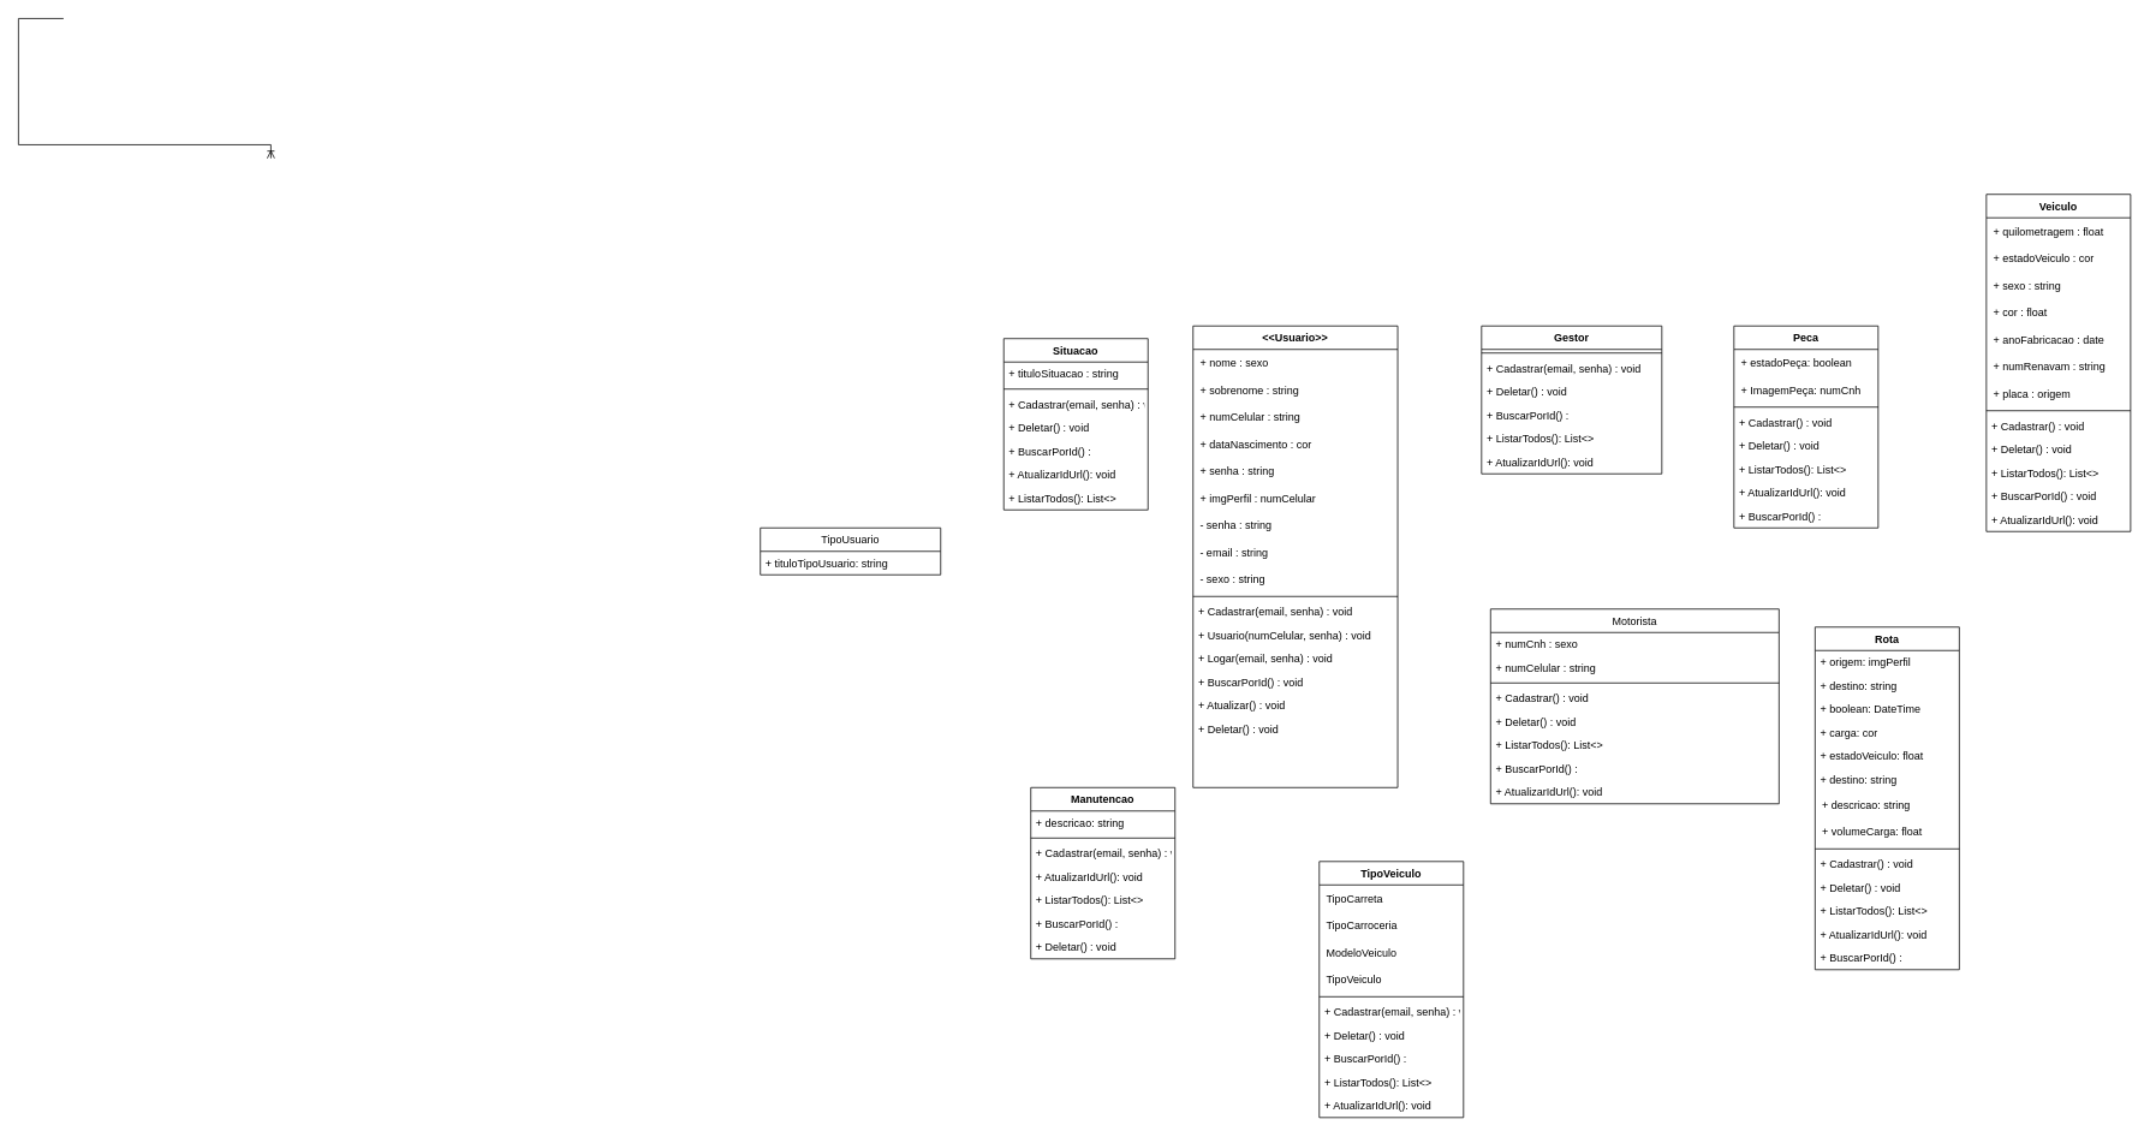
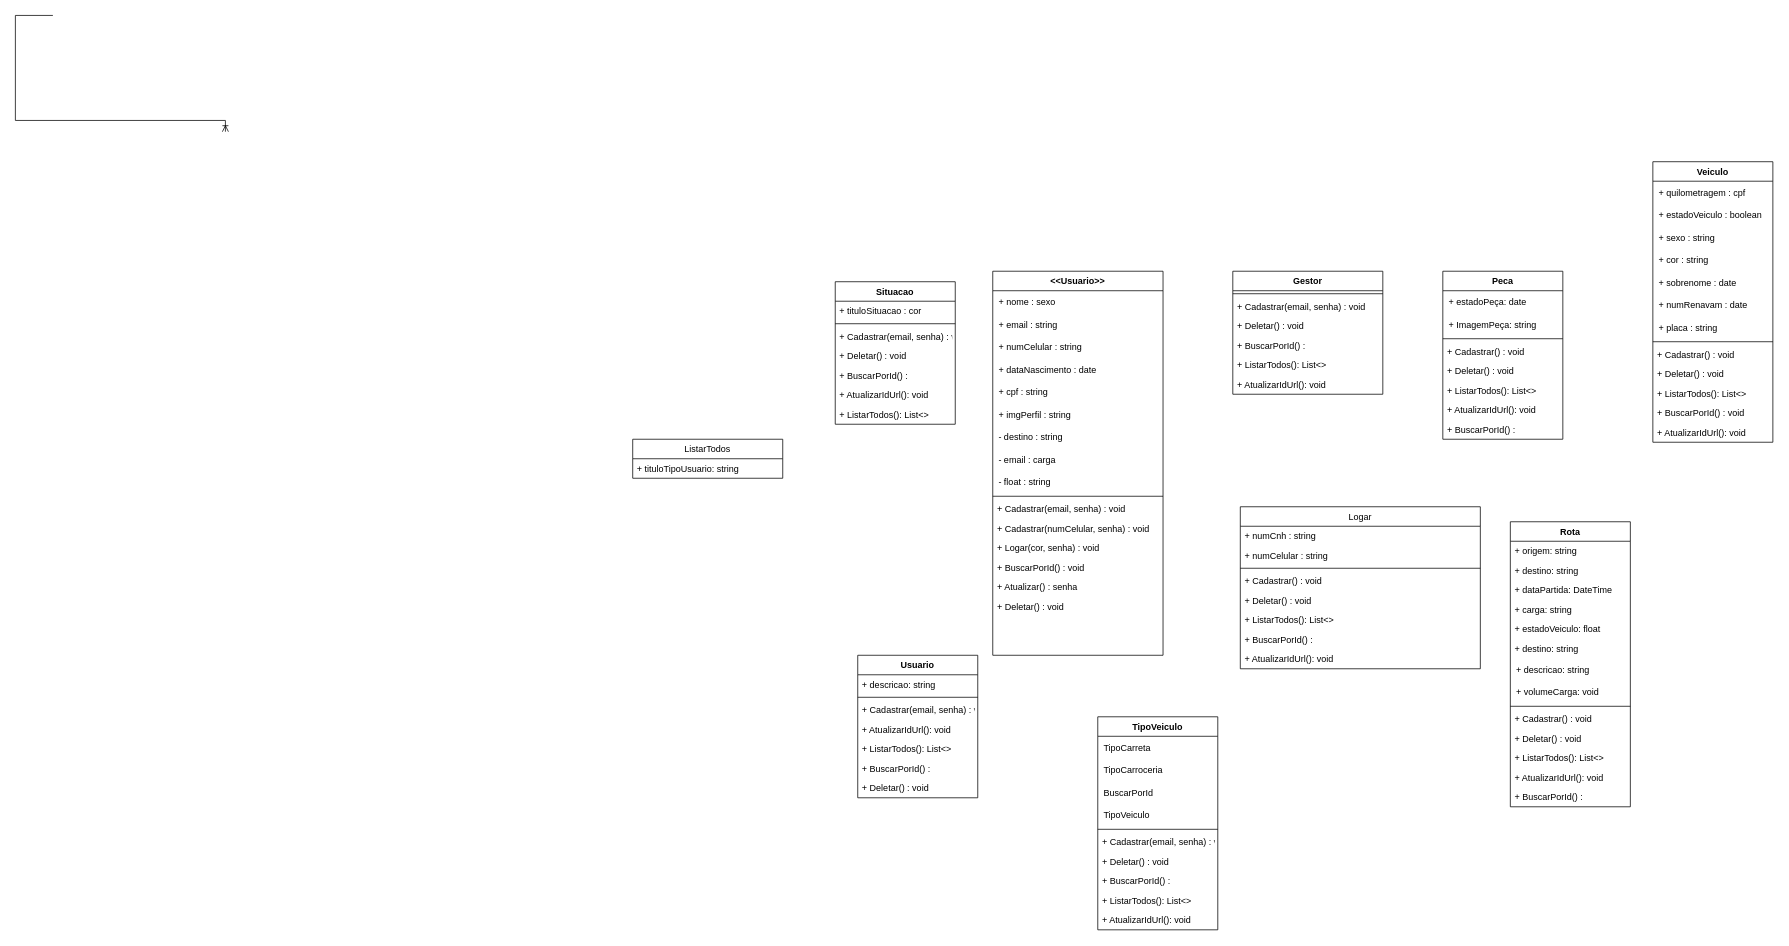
- <mxCell id="36" value="+ quilometragem : float" style="shape=partialRectangle;connectable=0;fillColor=none;top=0;left=0;bottom=0;right=0;align=left;spacingLeft=6;overflow=hidden;" parent="35" vertex="1"><mxGeometry y="26" width="160" height="30" as="geometry"><mxRectangle width="150" height="30" as="alternateBounds" /></mxGeometry></mxCell>
+ <mxCell id="36" value="+ quilometragem : cpf" style="shape=partialRectangle;connectable=0;fillColor=none;top=0;left=0;bottom=0;right=0;align=left;spacingLeft=6;overflow=hidden;" parent="35" vertex="1"><mxGeometry y="26" width="160" height="30" as="geometry"><mxRectangle width="150" height="30" as="alternateBounds" /></mxGeometry></mxCell>
- <mxCell id="37" value="+ estadoVeiculo : cor" style="shape=partialRectangle;connectable=0;fillColor=none;top=0;left=0;bottom=0;right=0;align=left;spacingLeft=6;overflow=hidden;" parent="35" vertex="1"><mxGeometry y="56" width="160" height="30" as="geometry"><mxRectangle width="150" height="30" as="alternateBounds" /></mxGeometry></mxCell>
+ <mxCell id="37" value="+ estadoVeiculo : boolean" style="shape=partialRectangle;connectable=0;fillColor=none;top=0;left=0;bottom=0;right=0;align=left;spacingLeft=6;overflow=hidden;" parent="35" vertex="1"><mxGeometry y="56" width="160" height="30" as="geometry"><mxRectangle width="150" height="30" as="alternateBounds" /></mxGeometry></mxCell>
- <mxCell id="39" value="+ cor : float" style="shape=partialRectangle;connectable=0;fillColor=none;top=0;left=0;bottom=0;right=0;align=left;spacingLeft=6;overflow=hidden;" parent="35" vertex="1"><mxGeometry y="116" width="160" height="30" as="geometry"><mxRectangle width="150" height="30" as="alternateBounds" /></mxGeometry></mxCell>
+ <mxCell id="39" value="+ cor : string" style="shape=partialRectangle;connectable=0;fillColor=none;top=0;left=0;bottom=0;right=0;align=left;spacingLeft=6;overflow=hidden;" parent="35" vertex="1"><mxGeometry y="116" width="160" height="30" as="geometry"><mxRectangle width="150" height="30" as="alternateBounds" /></mxGeometry></mxCell>
- <mxCell id="40" value="+ anoFabricacao : date" style="shape=partialRectangle;connectable=0;fillColor=none;top=0;left=0;bottom=0;right=0;align=left;spacingLeft=6;overflow=hidden;" parent="35" vertex="1"><mxGeometry y="146" width="160" height="30" as="geometry"><mxRectangle width="150" height="30" as="alternateBounds" /></mxGeometry></mxCell>
+ <mxCell id="40" value="+ sobrenome : date" style="shape=partialRectangle;connectable=0;fillColor=none;top=0;left=0;bottom=0;right=0;align=left;spacingLeft=6;overflow=hidden;" parent="35" vertex="1"><mxGeometry y="146" width="160" height="30" as="geometry"><mxRectangle width="150" height="30" as="alternateBounds" /></mxGeometry></mxCell>
- <mxCell id="74" value="+ estadoPeça: boolean" style="shape=partialRectangle;connectable=0;fillColor=none;top=0;left=0;bottom=0;right=0;align=left;spacingLeft=6;overflow=hidden;" vertex="1" parent="73"><mxGeometry y="26" width="160" height="30" as="geometry"><mxRectangle width="150" height="30" as="alternateBounds" /></mxGeometry></mxCell>
+ <mxCell id="74" value="+ estadoPeça: date" style="shape=partialRectangle;connectable=0;fillColor=none;top=0;left=0;bottom=0;right=0;align=left;spacingLeft=6;overflow=hidden;" vertex="1" parent="73"><mxGeometry y="26" width="160" height="30" as="geometry"><mxRectangle width="150" height="30" as="alternateBounds" /></mxGeometry></mxCell>
- <mxCell id="41" value="+ numRenavam : string" style="shape=partialRectangle;connectable=0;fillColor=none;top=0;left=0;bottom=0;right=0;align=left;spacingLeft=6;overflow=hidden;" parent="35" vertex="1"><mxGeometry y="176" width="160" height="30" as="geometry"><mxRectangle width="150" height="30" as="alternateBounds" /></mxGeometry></mxCell>
+ <mxCell id="41" value="+ numRenavam : date" style="shape=partialRectangle;connectable=0;fillColor=none;top=0;left=0;bottom=0;right=0;align=left;spacingLeft=6;overflow=hidden;" parent="35" vertex="1"><mxGeometry y="176" width="160" height="30" as="geometry"><mxRectangle width="150" height="30" as="alternateBounds" /></mxGeometry></mxCell>
- <mxCell id="51" value="+ tituloSituacao : string" style="text;strokeColor=none;fillColor=none;align=left;verticalAlign=top;spacingLeft=4;spacingRight=4;overflow=hidden;rotatable=0;points=[[0,0.5],[1,0.5]];portConstraint=eastwest;" vertex="1" parent="50"><mxGeometry y="26" width="160" height="26" as="geometry" /></mxCell>
+ <mxCell id="51" value="+ tituloSituacao : cor" style="text;strokeColor=none;fillColor=none;align=left;verticalAlign=top;spacingLeft=4;spacingRight=4;overflow=hidden;rotatable=0;points=[[0,0.5],[1,0.5]];portConstraint=eastwest;" vertex="1" parent="50"><mxGeometry y="26" width="160" height="26" as="geometry" /></mxCell>
- <mxCell id="4" value="+ sobrenome : string" style="shape=partialRectangle;connectable=0;fillColor=none;top=0;left=0;bottom=0;right=0;align=left;spacingLeft=6;overflow=hidden;" parent="2" vertex="1"><mxGeometry y="56" width="227" height="30" as="geometry"><mxRectangle width="150" height="30" as="alternateBounds" /></mxGeometry></mxCell>
+ <mxCell id="4" value="+ email : string" style="shape=partialRectangle;connectable=0;fillColor=none;top=0;left=0;bottom=0;right=0;align=left;spacingLeft=6;overflow=hidden;" parent="2" vertex="1"><mxGeometry y="56" width="227" height="30" as="geometry"><mxRectangle width="150" height="30" as="alternateBounds" /></mxGeometry></mxCell>
- <mxCell id="75" value="+ ImagemPeça: numCnh" style="shape=partialRectangle;connectable=0;fillColor=none;top=0;left=0;bottom=0;right=0;align=left;spacingLeft=6;overflow=hidden;strokeColor=default;strokeWidth=1;" vertex="1" parent="73"><mxGeometry y="56" width="160" height="30" as="geometry"><mxRectangle width="150" height="30" as="alternateBounds" /></mxGeometry></mxCell>
+ <mxCell id="75" value="+ ImagemPeça: string" style="shape=partialRectangle;connectable=0;fillColor=none;top=0;left=0;bottom=0;right=0;align=left;spacingLeft=6;overflow=hidden;strokeColor=default;strokeWidth=1;" vertex="1" parent="73"><mxGeometry y="56" width="160" height="30" as="geometry"><mxRectangle width="150" height="30" as="alternateBounds" /></mxGeometry></mxCell>
- <mxCell id="42" value="+ placa : origem" style="shape=partialRectangle;connectable=0;fillColor=none;top=0;left=0;bottom=0;right=0;align=left;spacingLeft=6;overflow=hidden;" parent="35" vertex="1"><mxGeometry y="206" width="160" height="30" as="geometry"><mxRectangle width="150" height="30" as="alternateBounds" /></mxGeometry></mxCell>
+ <mxCell id="42" value="+ placa : string" style="shape=partialRectangle;connectable=0;fillColor=none;top=0;left=0;bottom=0;right=0;align=left;spacingLeft=6;overflow=hidden;" parent="35" vertex="1"><mxGeometry y="206" width="160" height="30" as="geometry"><mxRectangle width="150" height="30" as="alternateBounds" /></mxGeometry></mxCell>
- <mxCell id="6" value="+ dataNascimento : cor" style="shape=partialRectangle;connectable=0;fillColor=none;top=0;left=0;bottom=0;right=0;align=left;spacingLeft=6;overflow=hidden;" parent="2" vertex="1"><mxGeometry y="116" width="227" height="30" as="geometry"><mxRectangle width="150" height="30" as="alternateBounds" /></mxGeometry></mxCell>
+ <mxCell id="6" value="+ dataNascimento : date" style="shape=partialRectangle;connectable=0;fillColor=none;top=0;left=0;bottom=0;right=0;align=left;spacingLeft=6;overflow=hidden;" parent="2" vertex="1"><mxGeometry y="116" width="227" height="30" as="geometry"><mxRectangle width="150" height="30" as="alternateBounds" /></mxGeometry></mxCell>
- <mxCell id="7" value="+ senha : string" style="shape=partialRectangle;connectable=0;fillColor=none;top=0;left=0;bottom=0;right=0;align=left;spacingLeft=6;overflow=hidden;" parent="2" vertex="1"><mxGeometry y="146" width="227" height="30" as="geometry"><mxRectangle width="150" height="30" as="alternateBounds" /></mxGeometry></mxCell>
+ <mxCell id="7" value="+ cpf : string" style="shape=partialRectangle;connectable=0;fillColor=none;top=0;left=0;bottom=0;right=0;align=left;spacingLeft=6;overflow=hidden;" parent="2" vertex="1"><mxGeometry y="146" width="227" height="30" as="geometry"><mxRectangle width="150" height="30" as="alternateBounds" /></mxGeometry></mxCell>
- <mxCell id="8" value="+ imgPerfil : numCelular" style="shape=partialRectangle;connectable=0;fillColor=none;top=0;left=0;bottom=0;right=0;align=left;spacingLeft=6;overflow=hidden;" parent="2" vertex="1"><mxGeometry y="176" width="227" height="30" as="geometry"><mxRectangle width="150" height="30" as="alternateBounds" /></mxGeometry></mxCell>
+ <mxCell id="8" value="+ imgPerfil : string" style="shape=partialRectangle;connectable=0;fillColor=none;top=0;left=0;bottom=0;right=0;align=left;spacingLeft=6;overflow=hidden;" parent="2" vertex="1"><mxGeometry y="176" width="227" height="30" as="geometry"><mxRectangle width="150" height="30" as="alternateBounds" /></mxGeometry></mxCell>
- <mxCell id="9" value="- senha : string" style="shape=partialRectangle;connectable=0;fillColor=none;top=0;left=0;bottom=0;right=0;align=left;spacingLeft=6;overflow=hidden;" parent="2" vertex="1"><mxGeometry y="206" width="227" height="30" as="geometry"><mxRectangle width="150" height="30" as="alternateBounds" /></mxGeometry></mxCell>
+ <mxCell id="9" value="- destino : string" style="shape=partialRectangle;connectable=0;fillColor=none;top=0;left=0;bottom=0;right=0;align=left;spacingLeft=6;overflow=hidden;" parent="2" vertex="1"><mxGeometry y="206" width="227" height="30" as="geometry"><mxRectangle width="150" height="30" as="alternateBounds" /></mxGeometry></mxCell>
- <mxCell id="82" value="TipoUsuario" style="swimlane;fontStyle=0;childLayout=stackLayout;horizontal=1;startSize=26;fillColor=none;horizontalStack=0;resizeParent=1;resizeParentMax=0;resizeLast=0;collapsible=1;marginBottom=0;" vertex="1" parent="1"><mxGeometry x="843" y="585" width="200" height="52" as="geometry" /></mxCell>
+ <mxCell id="82" value="ListarTodos" style="swimlane;fontStyle=0;childLayout=stackLayout;horizontal=1;startSize=26;fillColor=none;horizontalStack=0;resizeParent=1;resizeParentMax=0;resizeLast=0;collapsible=1;marginBottom=0;" vertex="1" parent="1"><mxGeometry x="843" y="585" width="200" height="52" as="geometry" /></mxCell>
- <mxCell id="10" value="- email : string" style="shape=partialRectangle;connectable=0;fillColor=none;top=0;left=0;bottom=0;right=0;align=left;spacingLeft=6;overflow=hidden;" parent="2" vertex="1"><mxGeometry y="236" width="227" height="30" as="geometry"><mxRectangle width="150" height="30" as="alternateBounds" /></mxGeometry></mxCell>
+ <mxCell id="10" value="- email : carga" style="shape=partialRectangle;connectable=0;fillColor=none;top=0;left=0;bottom=0;right=0;align=left;spacingLeft=6;overflow=hidden;" parent="2" vertex="1"><mxGeometry y="236" width="227" height="30" as="geometry"><mxRectangle width="150" height="30" as="alternateBounds" /></mxGeometry></mxCell>
- <mxCell id="11" value="- sexo : string" style="shape=partialRectangle;connectable=0;fillColor=none;top=0;left=0;bottom=0;right=0;align=left;spacingLeft=6;overflow=hidden;" parent="2" vertex="1"><mxGeometry y="266" width="227" height="30" as="geometry"><mxRectangle width="150" height="30" as="alternateBounds" /></mxGeometry></mxCell>
+ <mxCell id="11" value="- float : string" style="shape=partialRectangle;connectable=0;fillColor=none;top=0;left=0;bottom=0;right=0;align=left;spacingLeft=6;overflow=hidden;" parent="2" vertex="1"><mxGeometry y="266" width="227" height="30" as="geometry"><mxRectangle width="150" height="30" as="alternateBounds" /></mxGeometry></mxCell>
- <mxCell id="19" value="Motorista" style="swimlane;fontStyle=0;align=center;verticalAlign=top;childLayout=stackLayout;horizontal=1;startSize=26;horizontalStack=0;resizeParent=1;resizeLast=0;collapsible=1;marginBottom=0;rounded=0;shadow=0;strokeWidth=1;" parent="1" vertex="1"><mxGeometry x="1653" y="675" width="320" height="216" as="geometry"><mxRectangle x="550" y="140" width="160" height="26" as="alternateBounds" /></mxGeometry></mxCell>
+ <mxCell id="19" value="Logar" style="swimlane;fontStyle=0;align=center;verticalAlign=top;childLayout=stackLayout;horizontal=1;startSize=26;horizontalStack=0;resizeParent=1;resizeLast=0;collapsible=1;marginBottom=0;rounded=0;shadow=0;strokeWidth=1;" parent="1" vertex="1"><mxGeometry x="1653" y="675" width="320" height="216" as="geometry"><mxRectangle x="550" y="140" width="160" height="26" as="alternateBounds" /></mxGeometry></mxCell>
- <mxCell id="14" value="+ Usuario(numCelular, senha) : void" style="text;strokeColor=none;fillColor=none;align=left;verticalAlign=top;spacingLeft=4;spacingRight=4;overflow=hidden;rotatable=0;points=[[0,0.5],[1,0.5]];portConstraint=eastwest;" vertex="1" parent="2"><mxGeometry y="330" width="227" height="26" as="geometry" /></mxCell>
+ <mxCell id="14" value="+ Cadastrar(numCelular, senha) : void" style="text;strokeColor=none;fillColor=none;align=left;verticalAlign=top;spacingLeft=4;spacingRight=4;overflow=hidden;rotatable=0;points=[[0,0.5],[1,0.5]];portConstraint=eastwest;" vertex="1" parent="2"><mxGeometry y="330" width="227" height="26" as="geometry" /></mxCell>
- <mxCell id="20" value="+ numCnh : sexo" style="text;align=left;verticalAlign=top;spacingLeft=4;spacingRight=4;overflow=hidden;rotatable=0;points=[[0,0.5],[1,0.5]];portConstraint=eastwest;" parent="19" vertex="1"><mxGeometry y="26" width="320" height="26" as="geometry" /></mxCell>
+ <mxCell id="20" value="+ numCnh : string" style="text;align=left;verticalAlign=top;spacingLeft=4;spacingRight=4;overflow=hidden;rotatable=0;points=[[0,0.5],[1,0.5]];portConstraint=eastwest;" parent="19" vertex="1"><mxGeometry y="26" width="320" height="26" as="geometry" /></mxCell>
- <mxCell id="15" value="+ Logar(email, senha) : void" style="text;strokeColor=none;fillColor=none;align=left;verticalAlign=top;spacingLeft=4;spacingRight=4;overflow=hidden;rotatable=0;points=[[0,0.5],[1,0.5]];portConstraint=eastwest;" vertex="1" parent="2"><mxGeometry y="356" width="227" height="26" as="geometry" /></mxCell>
+ <mxCell id="15" value="+ Logar(cor, senha) : void" style="text;strokeColor=none;fillColor=none;align=left;verticalAlign=top;spacingLeft=4;spacingRight=4;overflow=hidden;rotatable=0;points=[[0,0.5],[1,0.5]];portConstraint=eastwest;" vertex="1" parent="2"><mxGeometry y="356" width="227" height="26" as="geometry" /></mxCell>
- <mxCell id="59" value="+ origem: imgPerfil" style="text;strokeColor=none;fillColor=none;align=left;verticalAlign=top;spacingLeft=4;spacingRight=4;overflow=hidden;rotatable=0;points=[[0,0.5],[1,0.5]];portConstraint=eastwest;" vertex="1" parent="58"><mxGeometry y="26" width="160" height="26" as="geometry" /></mxCell>
+ <mxCell id="59" value="+ origem: string" style="text;strokeColor=none;fillColor=none;align=left;verticalAlign=top;spacingLeft=4;spacingRight=4;overflow=hidden;rotatable=0;points=[[0,0.5],[1,0.5]];portConstraint=eastwest;" vertex="1" parent="58"><mxGeometry y="26" width="160" height="26" as="geometry" /></mxCell>
- <mxCell id="17" value="+ Atualizar() : void" style="text;strokeColor=none;fillColor=none;align=left;verticalAlign=top;spacingLeft=4;spacingRight=4;overflow=hidden;rotatable=0;points=[[0,0.5],[1,0.5]];portConstraint=eastwest;" parent="2" vertex="1"><mxGeometry y="408" width="227" height="26" as="geometry" /></mxCell>
+ <mxCell id="17" value="+ Atualizar() : senha" style="text;strokeColor=none;fillColor=none;align=left;verticalAlign=top;spacingLeft=4;spacingRight=4;overflow=hidden;rotatable=0;points=[[0,0.5],[1,0.5]];portConstraint=eastwest;" parent="2" vertex="1"><mxGeometry y="408" width="227" height="26" as="geometry" /></mxCell>
- <mxCell id="61" value="+ boolean: DateTime" style="text;strokeColor=none;fillColor=none;align=left;verticalAlign=top;spacingLeft=4;spacingRight=4;overflow=hidden;rotatable=0;points=[[0,0.5],[1,0.5]];portConstraint=eastwest;" vertex="1" parent="58"><mxGeometry y="78" width="160" height="26" as="geometry" /></mxCell>
+ <mxCell id="61" value="+ dataPartida: DateTime" style="text;strokeColor=none;fillColor=none;align=left;verticalAlign=top;spacingLeft=4;spacingRight=4;overflow=hidden;rotatable=0;points=[[0,0.5],[1,0.5]];portConstraint=eastwest;" vertex="1" parent="58"><mxGeometry y="78" width="160" height="26" as="geometry" /></mxCell>
- <mxCell id="62" value="+ carga: cor" style="text;strokeColor=none;fillColor=none;align=left;verticalAlign=top;spacingLeft=4;spacingRight=4;overflow=hidden;rotatable=0;points=[[0,0.5],[1,0.5]];portConstraint=eastwest;" vertex="1" parent="58"><mxGeometry y="104" width="160" height="26" as="geometry" /></mxCell>
+ <mxCell id="62" value="+ carga: string" style="text;strokeColor=none;fillColor=none;align=left;verticalAlign=top;spacingLeft=4;spacingRight=4;overflow=hidden;rotatable=0;points=[[0,0.5],[1,0.5]];portConstraint=eastwest;" vertex="1" parent="58"><mxGeometry y="104" width="160" height="26" as="geometry" /></mxCell>
- <mxCell id="84" value="Manutencao" style="swimlane;fontStyle=1;align=center;verticalAlign=top;childLayout=stackLayout;horizontal=1;startSize=26;horizontalStack=0;resizeParent=1;resizeParentMax=0;resizeLast=0;collapsible=1;marginBottom=0;" vertex="1" parent="1"><mxGeometry x="1143" y="873" width="160" height="190" as="geometry" /></mxCell>
+ <mxCell id="84" value="Usuario" style="swimlane;fontStyle=1;align=center;verticalAlign=top;childLayout=stackLayout;horizontal=1;startSize=26;horizontalStack=0;resizeParent=1;resizeParentMax=0;resizeLast=0;collapsible=1;marginBottom=0;" vertex="1" parent="1"><mxGeometry x="1143" y="873" width="160" height="190" as="geometry" /></mxCell>
- <mxCell id="66" value="+ volumeCarga: float" style="shape=partialRectangle;connectable=0;fillColor=none;top=0;left=0;bottom=0;right=0;align=left;spacingLeft=6;overflow=hidden;" vertex="1" parent="58"><mxGeometry y="212" width="160" height="30" as="geometry"><mxRectangle width="150" height="30" as="alternateBounds" /></mxGeometry></mxCell>
+ <mxCell id="66" value="+ volumeCarga: void" style="shape=partialRectangle;connectable=0;fillColor=none;top=0;left=0;bottom=0;right=0;align=left;spacingLeft=6;overflow=hidden;" vertex="1" parent="58"><mxGeometry y="212" width="160" height="30" as="geometry"><mxRectangle width="150" height="30" as="alternateBounds" /></mxGeometry></mxCell>
- <mxCell id="95" value="ModeloVeiculo" style="shape=partialRectangle;connectable=0;fillColor=none;top=0;left=0;bottom=0;right=0;align=left;spacingLeft=6;overflow=hidden;" vertex="1" parent="92"><mxGeometry y="86" width="160" height="30" as="geometry"><mxRectangle width="150" height="30" as="alternateBounds" /></mxGeometry></mxCell>
+ <mxCell id="95" value="BuscarPorId" style="shape=partialRectangle;connectable=0;fillColor=none;top=0;left=0;bottom=0;right=0;align=left;spacingLeft=6;overflow=hidden;" vertex="1" parent="92"><mxGeometry y="86" width="160" height="30" as="geometry"><mxRectangle width="150" height="30" as="alternateBounds" /></mxGeometry></mxCell>
